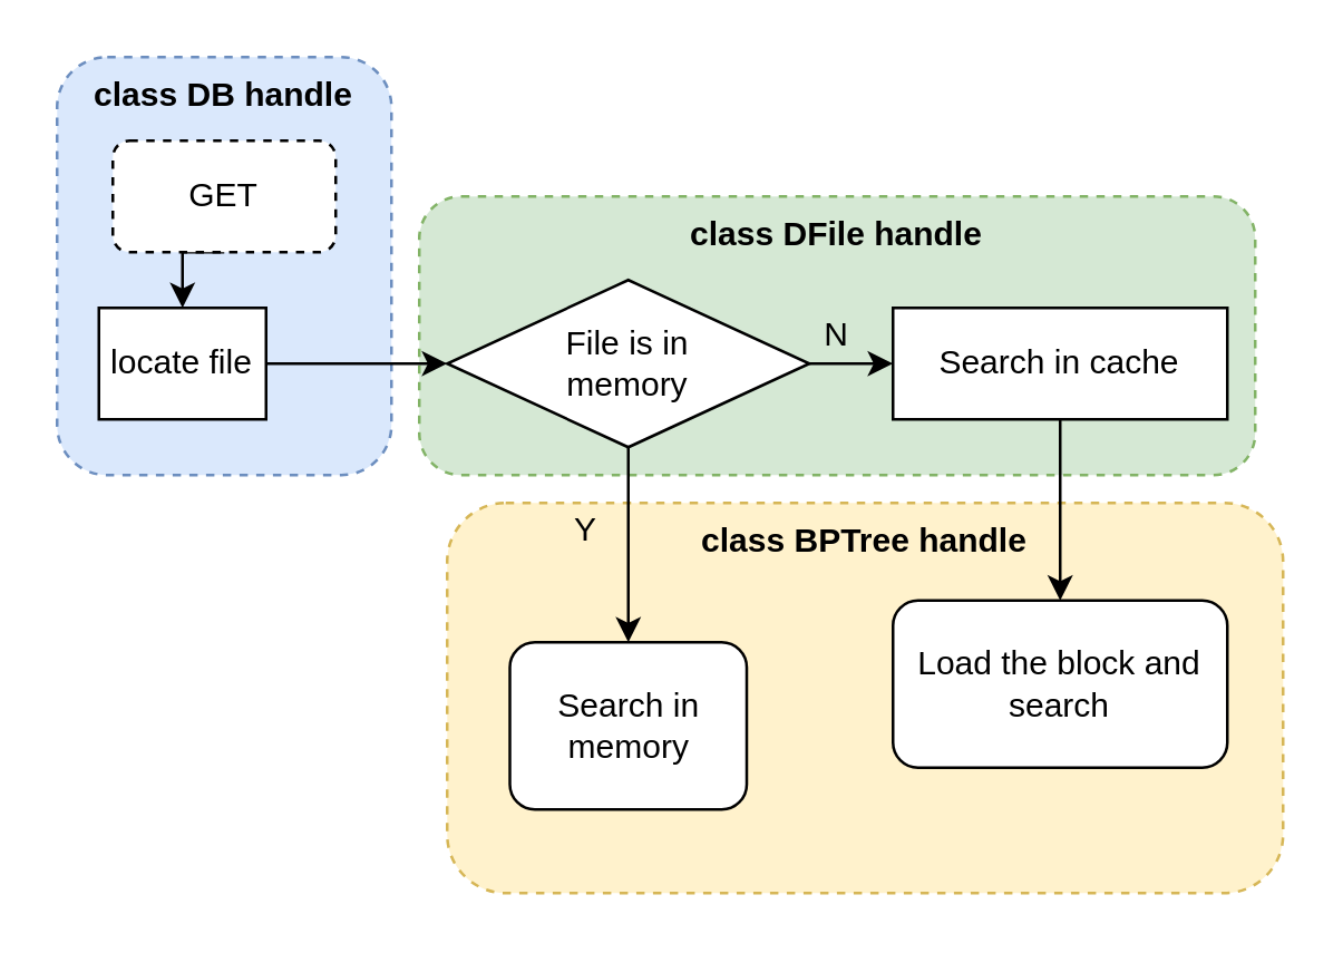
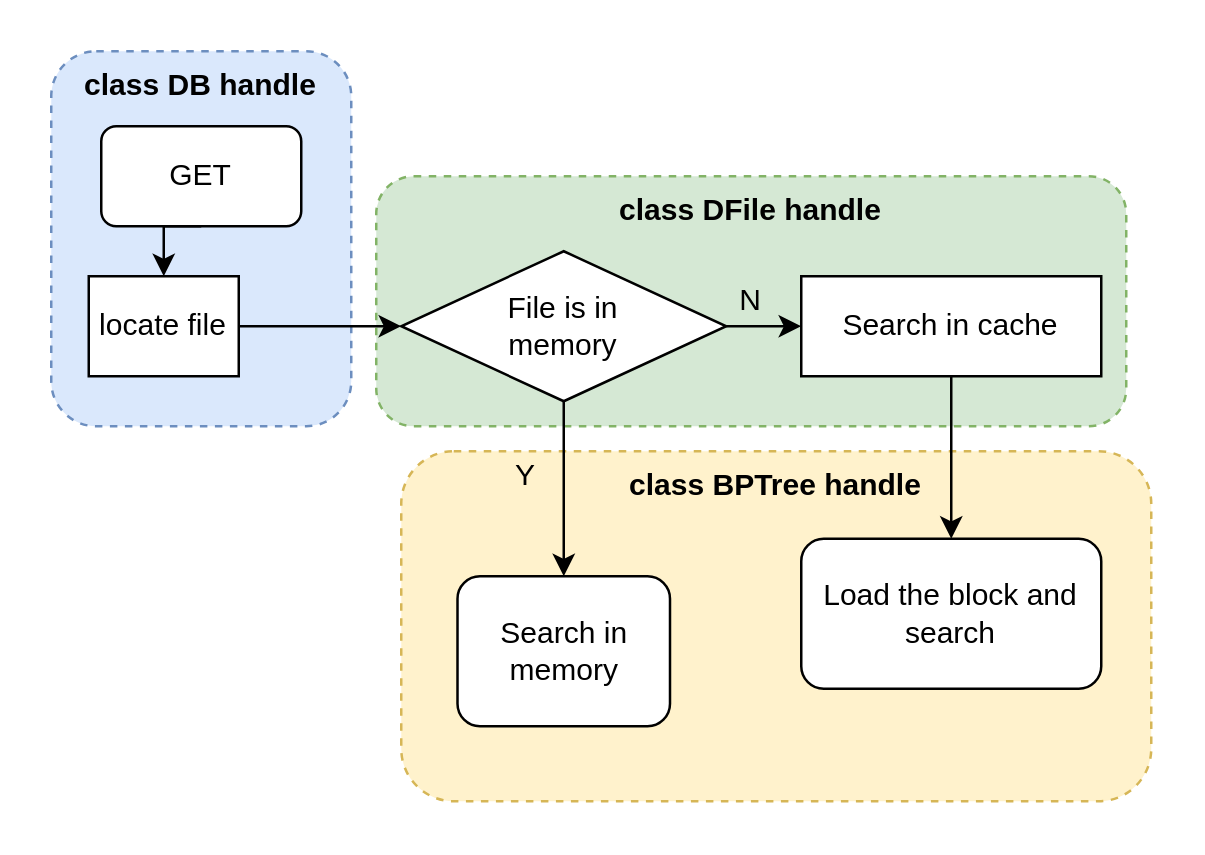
- <mxCell id="8" value="GET" style="rounded=1;whiteSpace=wrap;html=1;dashed=1;" parent="1" vertex="1"><mxGeometry x="40" y="50" width="80" height="40" as="geometry" /></mxCell>
+ <mxCell id="8" value="GET" style="rounded=1;whiteSpace=wrap;html=1;" parent="1" vertex="1"><mxGeometry x="40" y="50" width="80" height="40" as="geometry" /></mxCell>
